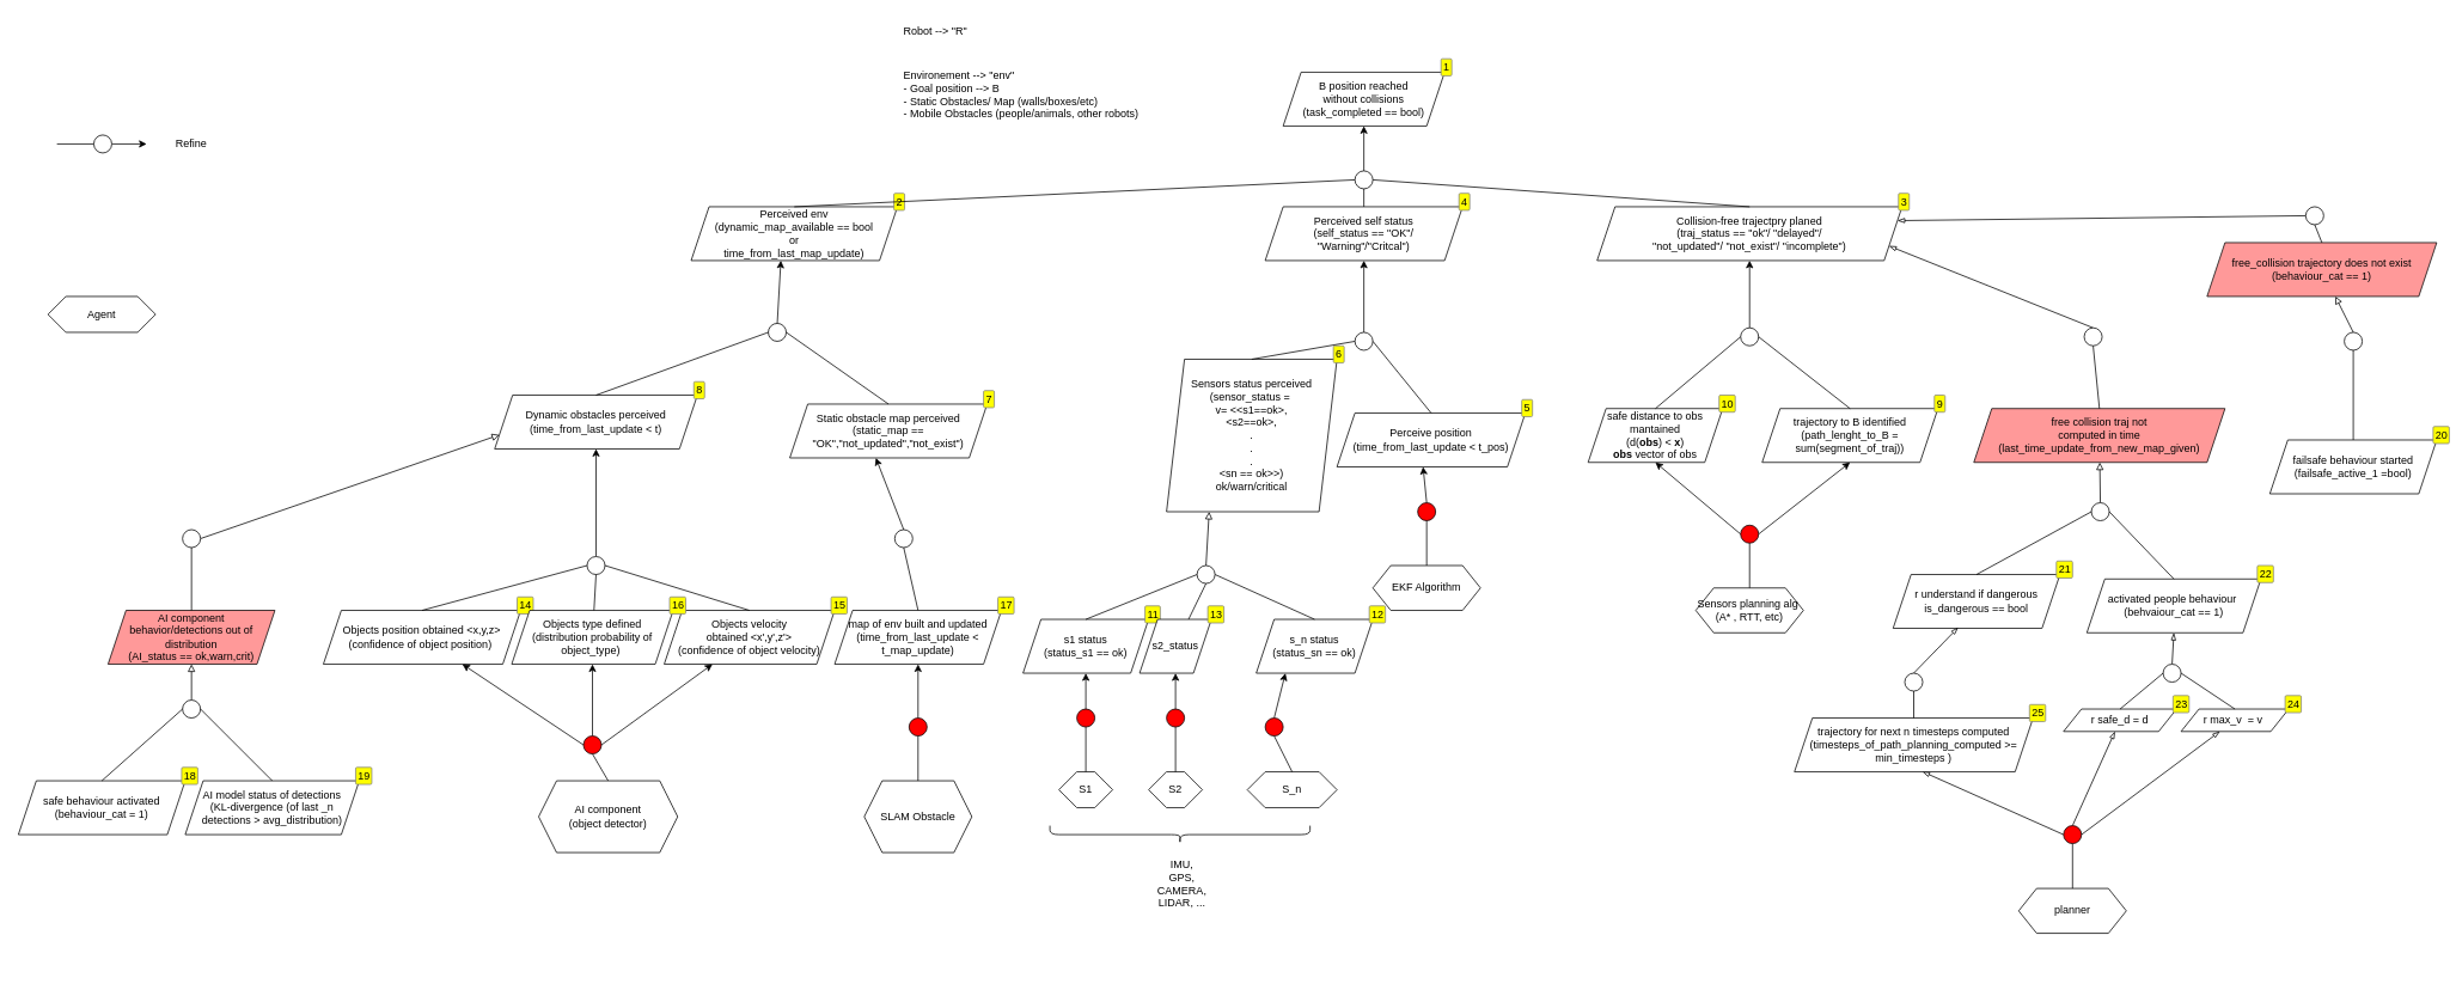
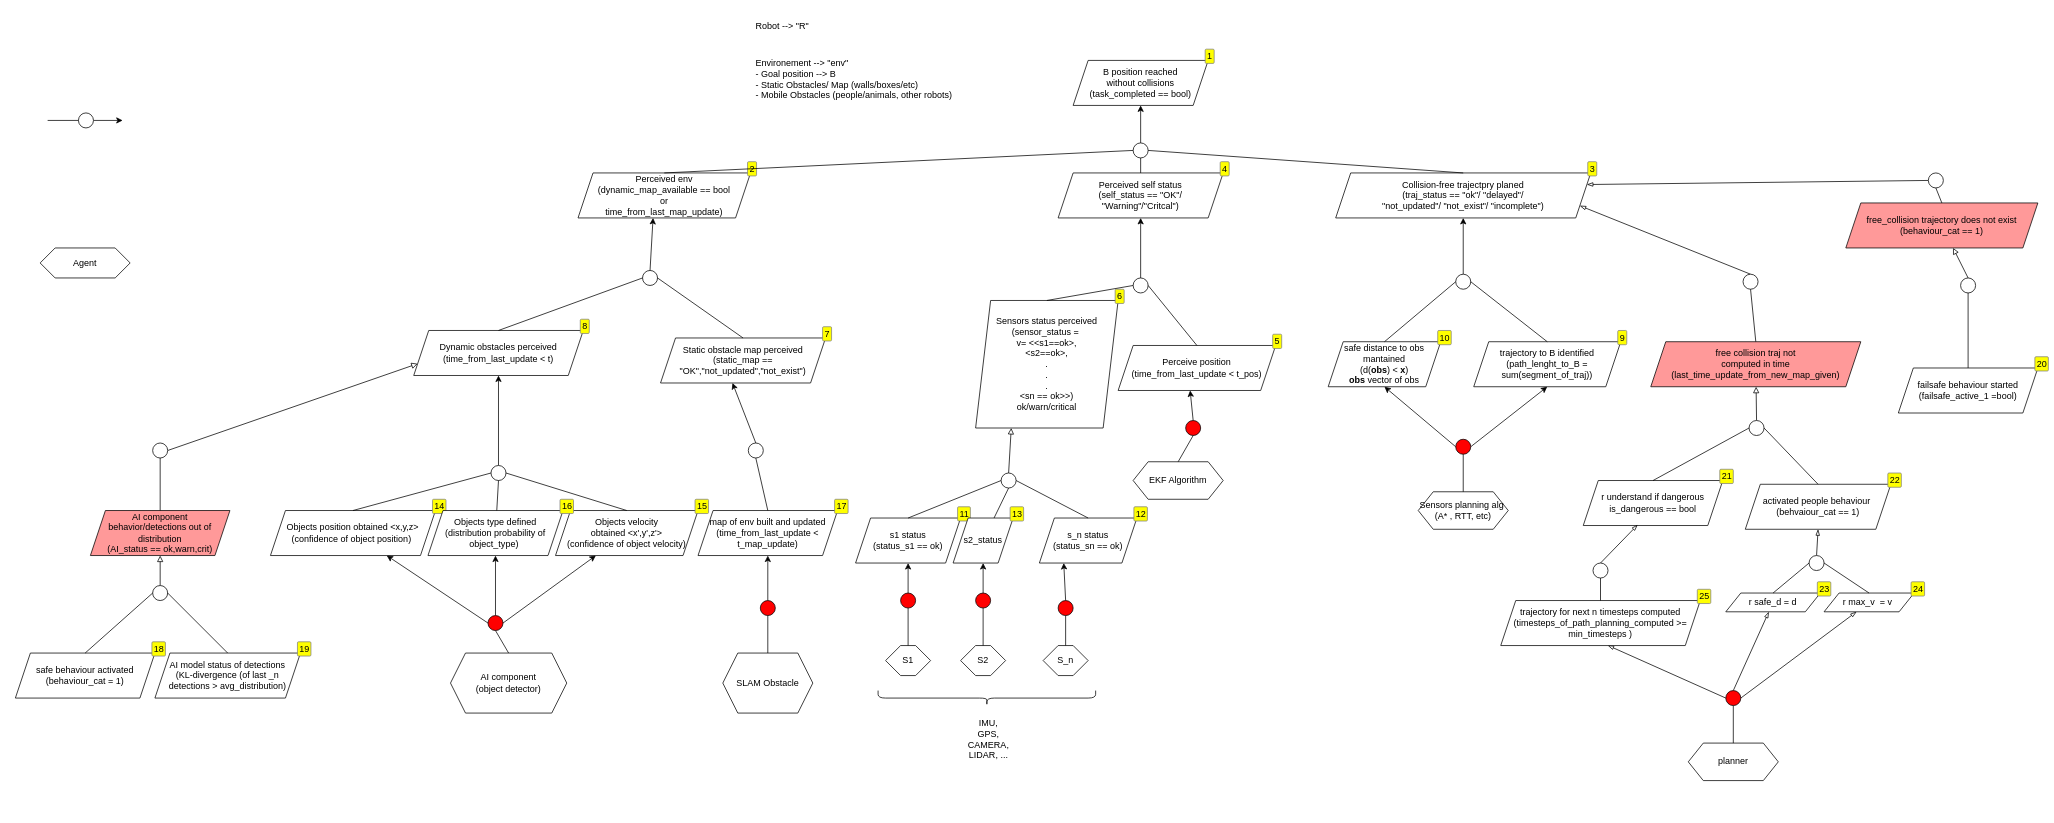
- <mxCell id="131" value="Refine" style="text;html=1;strokeColor=none;fillColor=none;align=center;verticalAlign=middle;whiteSpace=wrap;rounded=0;comic=0;" vertex="1" parent="1"><mxGeometry x="183" y="145" width="60" height="30" as="geometry" /></mxCell>
- <mxCell id="85" value="EKF Algorithm" style="shape=hexagon;perimeter=hexagonPerimeter2;whiteSpace=wrap;html=1;fixedSize=1;treeFolding=0;comic=0;" vertex="1" parent="1"><mxGeometry x="1530" y="630" width="120" height="50" as="geometry" /></mxCell>
+ <mxCell id="85" value="EKF Algorithm" style="shape=hexagon;perimeter=hexagonPerimeter2;whiteSpace=wrap;html=1;fixedSize=1;treeFolding=0;comic=0;" vertex="1" parent="1"><mxGeometry x="1510" y="615" width="120" height="50" as="geometry" /></mxCell>
- <mxCell id="32" value="s_n status&lt;br&gt;(status_sn == ok)" style="shape=parallelogram;perimeter=parallelogramPerimeter;whiteSpace=wrap;html=1;fixedSize=1;enumerate=1;" vertex="1" parent="1"><mxGeometry x="1400" y="690" width="130" height="60" as="geometry" /></mxCell>
+ <mxCell id="32" value="s_n status&lt;br&gt;(status_sn == ok)" style="shape=parallelogram;perimeter=parallelogramPerimeter;whiteSpace=wrap;html=1;fixedSize=1;enumerate=1;" vertex="1" parent="1"><mxGeometry x="1385" y="690" width="130" height="60" as="geometry" /></mxCell>
- <mxCell id="81" value="S_n" style="shape=hexagon;perimeter=hexagonPerimeter2;whiteSpace=wrap;html=1;fixedSize=1;" vertex="1" parent="1"><mxGeometry x="1390" y="860" width="100" height="40" as="geometry" /></mxCell>
+ <mxCell id="81" value="S_n" style="shape=hexagon;perimeter=hexagonPerimeter2;whiteSpace=wrap;html=1;fixedSize=1;" vertex="1" parent="1"><mxGeometry x="1390" y="860" width="60" height="40" as="geometry" /></mxCell>
